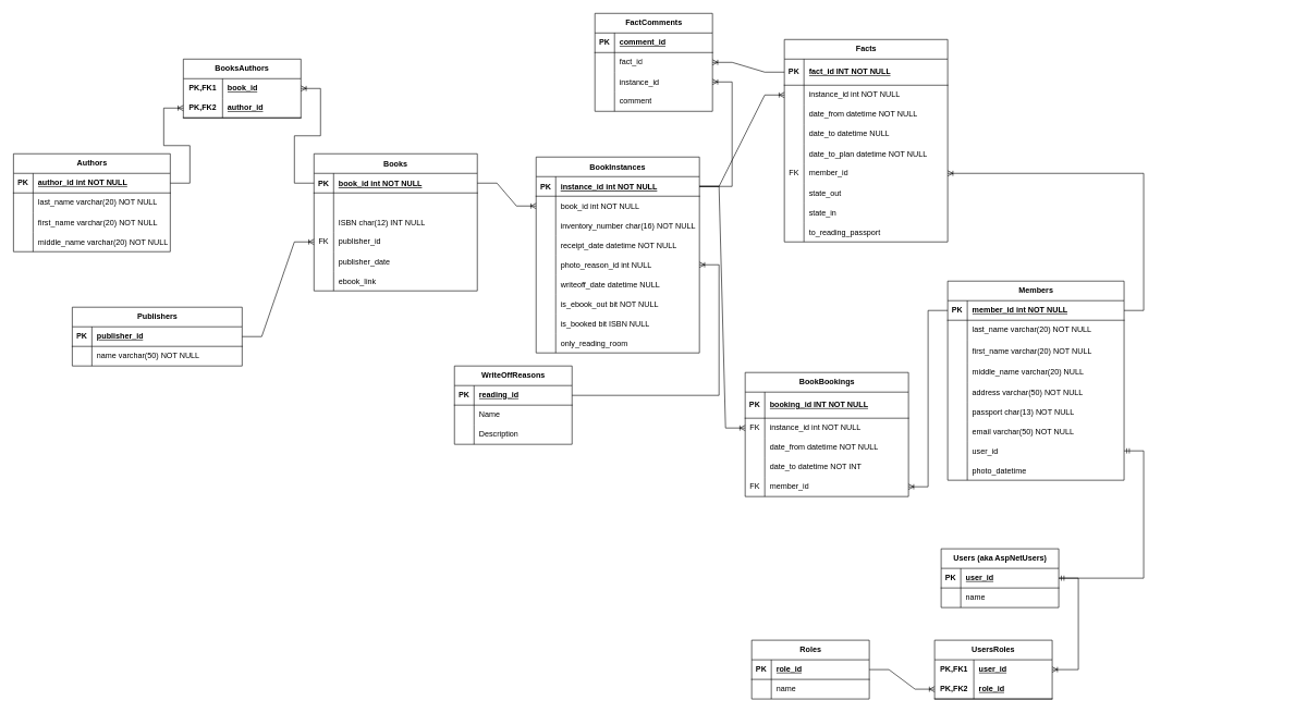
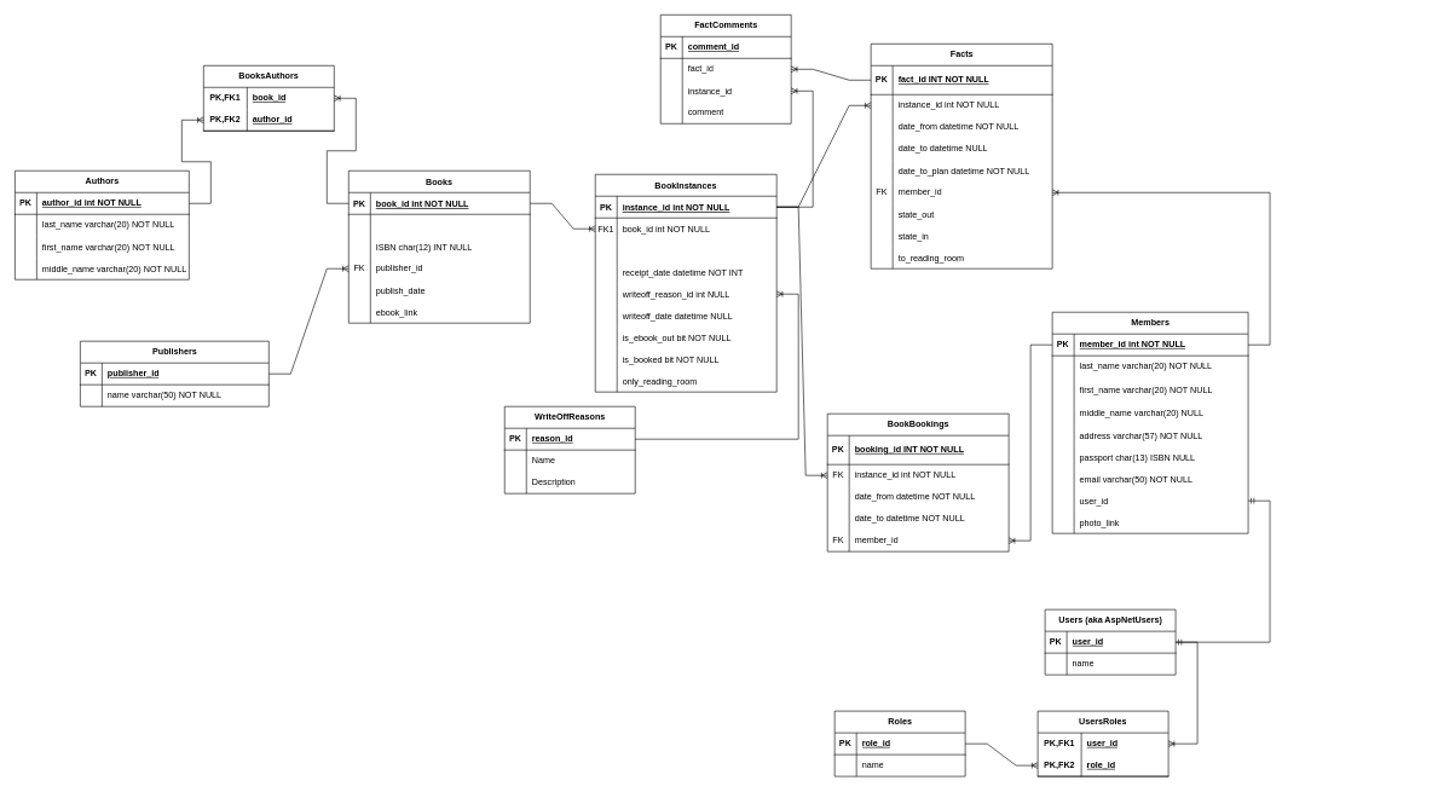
+ <mxCell id="9" value="FK1" style="shape=partialRectangle;overflow=hidden;connectable=0;fillColor=none;top=0;left=0;bottom=0;right=0;" parent="8" vertex="1"><mxGeometry width="30" height="30" as="geometry"><mxRectangle width="30" height="30" as="alternateBounds" /></mxGeometry></mxCell>
- <mxCell id="13" value="inventory_number char(16) NOT NULL" style="shape=partialRectangle;overflow=hidden;connectable=0;fillColor=none;top=0;left=0;bottom=0;right=0;align=left;spacingLeft=6;" parent="11" vertex="1"><mxGeometry x="30" width="220" height="30" as="geometry"><mxRectangle width="220" height="30" as="alternateBounds" /></mxGeometry></mxCell>
- <mxCell id="156" value="to_reading_passport" style="shape=partialRectangle;connectable=0;fillColor=none;top=0;left=0;bottom=0;right=0;align=left;spacingLeft=6;overflow=hidden;" vertex="1" parent="154"><mxGeometry x="30" width="220" height="30" as="geometry"><mxRectangle width="220" height="30" as="alternateBounds" /></mxGeometry></mxCell>
+ <mxCell id="156" value="to_reading_room" style="shape=partialRectangle;connectable=0;fillColor=none;top=0;left=0;bottom=0;right=0;align=left;spacingLeft=6;overflow=hidden;" vertex="1" parent="154"><mxGeometry x="30" width="220" height="30" as="geometry"><mxRectangle width="220" height="30" as="alternateBounds" /></mxGeometry></mxCell>
- <mxCell id="16" value="receipt_date datetime NOT NULL" style="shape=partialRectangle;connectable=0;fillColor=none;top=0;left=0;bottom=0;right=0;align=left;spacingLeft=6;overflow=hidden;" parent="14" vertex="1"><mxGeometry x="30" width="220" height="30" as="geometry"><mxRectangle width="220" height="30" as="alternateBounds" /></mxGeometry></mxCell>
+ <mxCell id="16" value="receipt_date datetime NOT INT" style="shape=partialRectangle;connectable=0;fillColor=none;top=0;left=0;bottom=0;right=0;align=left;spacingLeft=6;overflow=hidden;" parent="14" vertex="1"><mxGeometry x="30" width="220" height="30" as="geometry"><mxRectangle width="220" height="30" as="alternateBounds" /></mxGeometry></mxCell>
- <mxCell id="53" value="publisher_date" style="shape=partialRectangle;connectable=0;fillColor=none;top=0;left=0;bottom=0;right=0;align=left;spacingLeft=6;overflow=hidden;" parent="51" vertex="1"><mxGeometry x="30" width="220" height="30" as="geometry"><mxRectangle width="220" height="30" as="alternateBounds" /></mxGeometry></mxCell>
+ <mxCell id="53" value="publish_date" style="shape=partialRectangle;connectable=0;fillColor=none;top=0;left=0;bottom=0;right=0;align=left;spacingLeft=6;overflow=hidden;" parent="51" vertex="1"><mxGeometry x="30" width="220" height="30" as="geometry"><mxRectangle width="220" height="30" as="alternateBounds" /></mxGeometry></mxCell>
- <mxCell id="19" value="photo_reason_id int NULL" style="shape=partialRectangle;connectable=0;fillColor=none;top=0;left=0;bottom=0;right=0;align=left;spacingLeft=6;overflow=hidden;" vertex="1" parent="17"><mxGeometry x="30" width="220" height="30" as="geometry"><mxRectangle width="220" height="30" as="alternateBounds" /></mxGeometry></mxCell>
+ <mxCell id="19" value="writeoff_reason_id int NULL" style="shape=partialRectangle;connectable=0;fillColor=none;top=0;left=0;bottom=0;right=0;align=left;spacingLeft=6;overflow=hidden;" vertex="1" parent="17"><mxGeometry x="30" width="220" height="30" as="geometry"><mxRectangle width="220" height="30" as="alternateBounds" /></mxGeometry></mxCell>
- <mxCell id="28" value="is_booked bit ISBN NULL" style="shape=partialRectangle;connectable=0;fillColor=none;top=0;left=0;bottom=0;right=0;align=left;spacingLeft=6;overflow=hidden;" vertex="1" parent="26"><mxGeometry x="30" width="220" height="30" as="geometry"><mxRectangle width="220" height="30" as="alternateBounds" /></mxGeometry></mxCell>
+ <mxCell id="28" value="is_booked bit NOT NULL" style="shape=partialRectangle;connectable=0;fillColor=none;top=0;left=0;bottom=0;right=0;align=left;spacingLeft=6;overflow=hidden;" vertex="1" parent="26"><mxGeometry x="30" width="220" height="30" as="geometry"><mxRectangle width="220" height="30" as="alternateBounds" /></mxGeometry></mxCell>
- <mxCell id="88" value="address varchar(50) NOT NULL" style="shape=partialRectangle;connectable=0;fillColor=none;top=0;left=0;bottom=0;right=0;align=left;spacingLeft=6;overflow=hidden;" parent="86" vertex="1"><mxGeometry x="30" width="240" height="30" as="geometry"><mxRectangle width="240" height="30" as="alternateBounds" /></mxGeometry></mxCell>
+ <mxCell id="88" value="address varchar(57) NOT NULL" style="shape=partialRectangle;connectable=0;fillColor=none;top=0;left=0;bottom=0;right=0;align=left;spacingLeft=6;overflow=hidden;" parent="86" vertex="1"><mxGeometry x="30" width="240" height="30" as="geometry"><mxRectangle width="240" height="30" as="alternateBounds" /></mxGeometry></mxCell>
- <mxCell id="173" value="reading_id" style="shape=partialRectangle;connectable=0;fillColor=none;top=0;left=0;bottom=0;right=0;align=left;spacingLeft=6;fontStyle=5;overflow=hidden;whiteSpace=wrap;html=1;" vertex="1" parent="171"><mxGeometry x="30" width="150" height="30" as="geometry"><mxRectangle width="150" height="30" as="alternateBounds" /></mxGeometry></mxCell>
+ <mxCell id="173" value="reason_id" style="shape=partialRectangle;connectable=0;fillColor=none;top=0;left=0;bottom=0;right=0;align=left;spacingLeft=6;fontStyle=5;overflow=hidden;whiteSpace=wrap;html=1;" vertex="1" parent="171"><mxGeometry x="30" width="150" height="30" as="geometry"><mxRectangle width="150" height="30" as="alternateBounds" /></mxGeometry></mxCell>
- <mxCell id="91" value="passport char(13) NOT NULL" style="shape=partialRectangle;connectable=0;fillColor=none;top=0;left=0;bottom=0;right=0;align=left;spacingLeft=6;overflow=hidden;" parent="89" vertex="1"><mxGeometry x="30" width="240" height="30" as="geometry"><mxRectangle width="240" height="30" as="alternateBounds" /></mxGeometry></mxCell>
+ <mxCell id="91" value="passport char(13) ISBN NULL" style="shape=partialRectangle;connectable=0;fillColor=none;top=0;left=0;bottom=0;right=0;align=left;spacingLeft=6;overflow=hidden;" parent="89" vertex="1"><mxGeometry x="30" width="240" height="30" as="geometry"><mxRectangle width="240" height="30" as="alternateBounds" /></mxGeometry></mxCell>
- <mxCell id="114" value="date_to datetime NOT INT" style="shape=partialRectangle;connectable=0;fillColor=none;top=0;left=0;bottom=0;right=0;align=left;spacingLeft=6;overflow=hidden;whiteSpace=wrap;html=1;" parent="112" vertex="1"><mxGeometry x="30" width="220" height="30" as="geometry"><mxRectangle width="220" height="30" as="alternateBounds" /></mxGeometry></mxCell>
+ <mxCell id="114" value="date_to datetime NOT NULL" style="shape=partialRectangle;connectable=0;fillColor=none;top=0;left=0;bottom=0;right=0;align=left;spacingLeft=6;overflow=hidden;whiteSpace=wrap;html=1;" parent="112" vertex="1"><mxGeometry x="30" width="220" height="30" as="geometry"><mxRectangle width="220" height="30" as="alternateBounds" /></mxGeometry></mxCell>
- <mxCell id="100" value="photo_datetime" style="shape=partialRectangle;connectable=0;fillColor=none;top=0;left=0;bottom=0;right=0;align=left;spacingLeft=6;overflow=hidden;" vertex="1" parent="98"><mxGeometry x="30" width="240" height="30" as="geometry"><mxRectangle width="240" height="30" as="alternateBounds" /></mxGeometry></mxCell>
+ <mxCell id="100" value="photo_link" style="shape=partialRectangle;connectable=0;fillColor=none;top=0;left=0;bottom=0;right=0;align=left;spacingLeft=6;overflow=hidden;" vertex="1" parent="98"><mxGeometry x="30" width="240" height="30" as="geometry"><mxRectangle width="240" height="30" as="alternateBounds" /></mxGeometry></mxCell>
